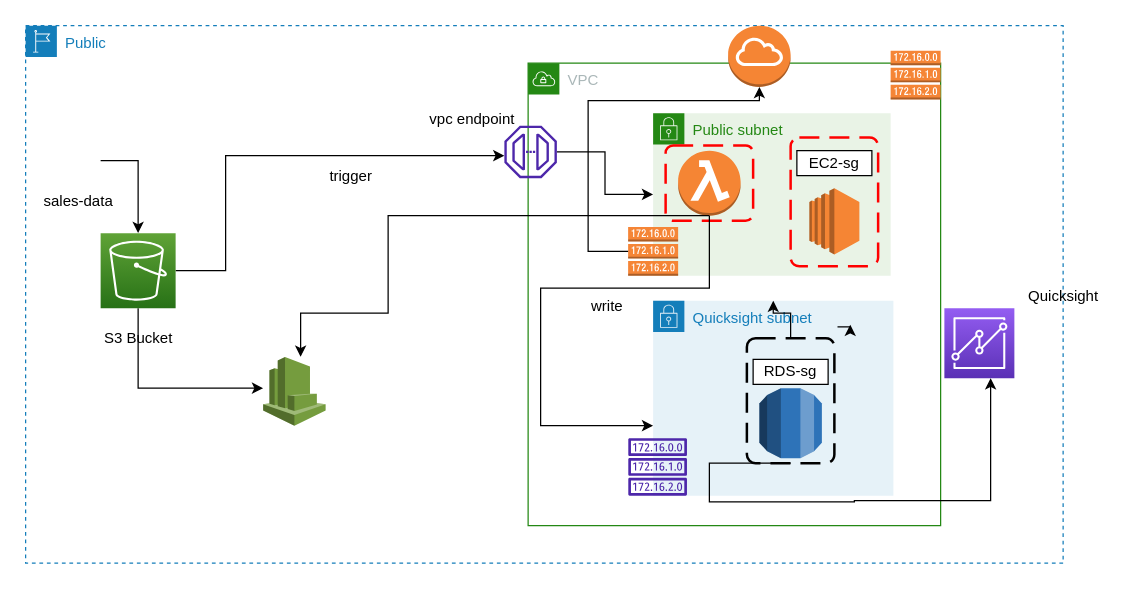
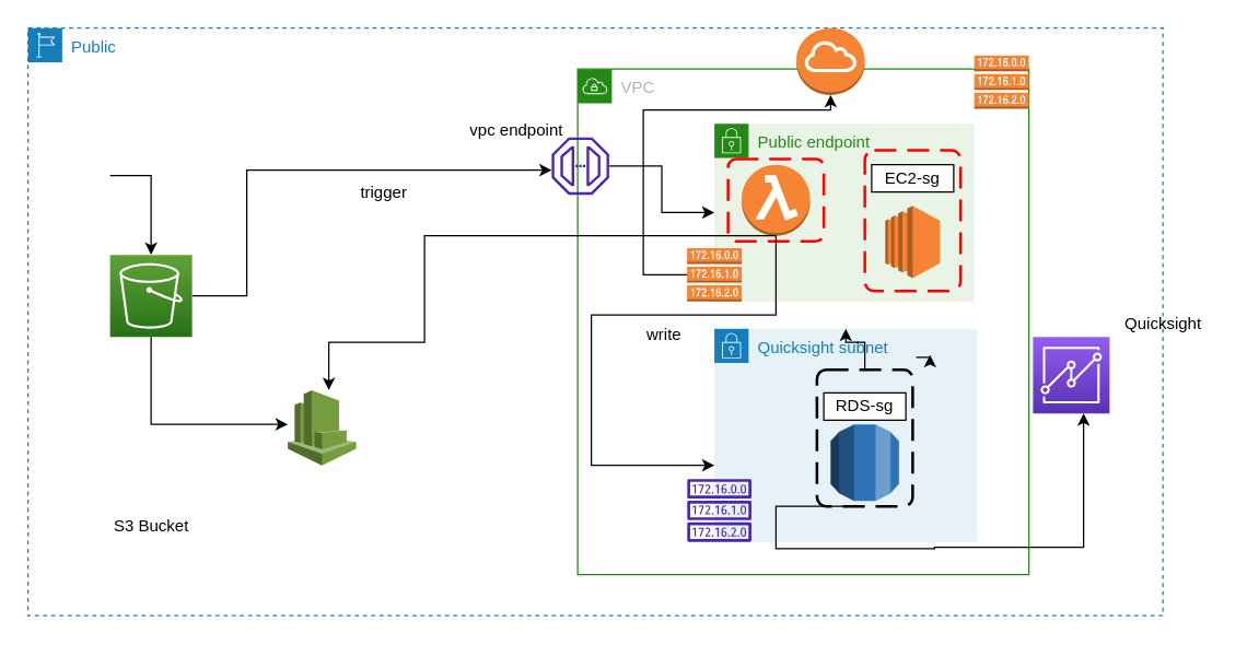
- <mxCell id="13" value="Public subnet" style="points=[[0,0],[0.25,0],[0.5,0],[0.75,0],[1,0],[1,0.25],[1,0.5],[1,0.75],[1,1],[0.75,1],[0.5,1],[0.25,1],[0,1],[0,0.75],[0,0.5],[0,0.25]];outlineConnect=0;gradientColor=none;html=1;whiteSpace=wrap;fontSize=12;fontStyle=0;container=1;pointerEvents=0;collapsible=0;recursiveResize=0;shape=mxgraph.aws4.group;grIcon=mxgraph.aws4.group_security_group;grStroke=0;strokeColor=#248814;fillColor=#E9F3E6;verticalAlign=top;align=left;spacingLeft=30;fontColor=#248814;dashed=0;" vertex="1" parent="6"><mxGeometry x="100" y="40" width="190" height="130" as="geometry" /></mxCell>
+ <mxCell id="13" value="Public endpoint" style="points=[[0,0],[0.25,0],[0.5,0],[0.75,0],[1,0],[1,0.25],[1,0.5],[1,0.75],[1,1],[0.75,1],[0.5,1],[0.25,1],[0,1],[0,0.75],[0,0.5],[0,0.25]];outlineConnect=0;gradientColor=none;html=1;whiteSpace=wrap;fontSize=12;fontStyle=0;container=1;pointerEvents=0;collapsible=0;recursiveResize=0;shape=mxgraph.aws4.group;grIcon=mxgraph.aws4.group_security_group;grStroke=0;strokeColor=#248814;fillColor=#E9F3E6;verticalAlign=top;align=left;spacingLeft=30;fontColor=#248814;dashed=0;" vertex="1" parent="6"><mxGeometry x="100" y="40" width="190" height="130" as="geometry" /></mxCell>
- <mxCell id="29" value="sales-data" style="text;html=1;align=center;verticalAlign=middle;resizable=0;points=[];autosize=1;strokeColor=none;fillColor=none;" vertex="1" parent="2"><mxGeometry x="2" y="126" width="80" height="30" as="geometry" /></mxCell>
- <mxCell id="26" value="S3 Bucket" style="text;html=1;align=center;verticalAlign=middle;resizable=0;points=[];autosize=1;strokeColor=none;fillColor=none;" vertex="1" parent="2"><mxGeometry x="50" y="235" width="80" height="30" as="geometry" /></mxCell>
+ <mxCell id="26" value="S3 Bucket" style="text;html=1;align=center;verticalAlign=middle;resizable=0;points=[];autosize=1;strokeColor=none;fillColor=none;" vertex="1" parent="2"><mxGeometry x="50" y="350" width="80" height="30" as="geometry" /></mxCell>
